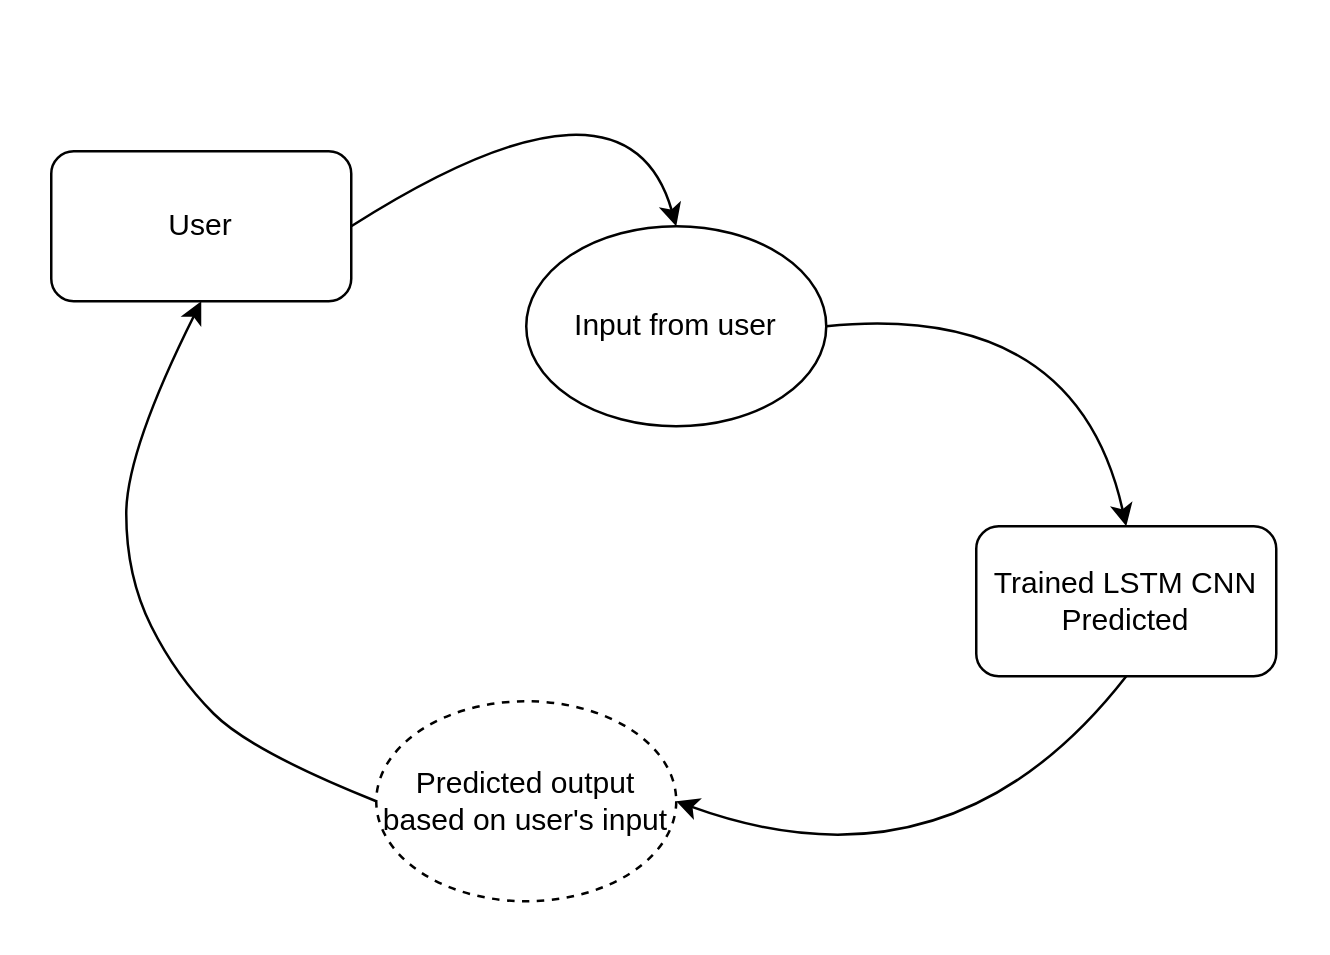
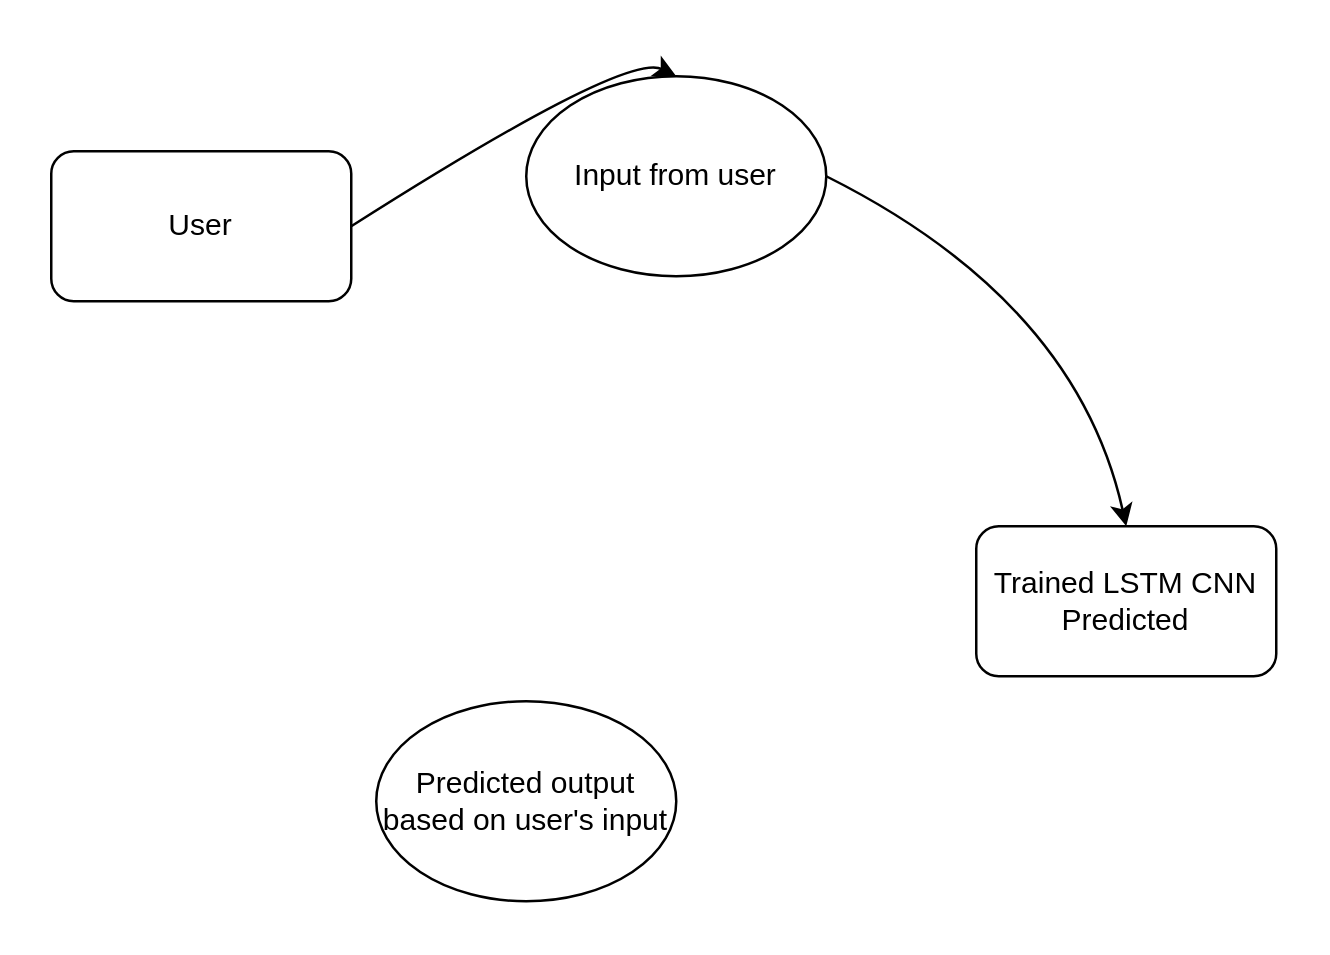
- <mxCell id="3" value="Input from user" style="ellipse;whiteSpace=wrap;html=1;" vertex="1" parent="1"><mxGeometry x="210" y="90" width="120" height="80" as="geometry" /></mxCell>
+ <mxCell id="3" value="Input from user" style="ellipse;whiteSpace=wrap;html=1;" vertex="1" parent="1"><mxGeometry x="210" y="30" width="120" height="80" as="geometry" /></mxCell>
- <mxCell id="9" value="" style="curved=1;endArrow=classic;html=1;rounded=0;exitX=0;exitY=0.5;exitDx=0;exitDy=0;entryX=0.5;entryY=1;entryDx=0;entryDy=0;" edge="1" parent="1" source="7" target="2"><mxGeometry width="50" height="50" relative="1" as="geometry"><mxPoint x="30" y="240" as="sourcePoint" /><mxPoint x="80" y="190" as="targetPoint" /><Array as="points"><mxPoint x="100" y="300" /><mxPoint x="70" y="270" /><mxPoint x="50" y="230" /><mxPoint x="50" y="180" /></Array></mxGeometry></mxCell>
- <mxCell id="7" value="Predicted output based on user's input" style="ellipse;whiteSpace=wrap;html=1;dashed=1;" vertex="1" parent="1"><mxGeometry x="150" y="280" width="120" height="80" as="geometry" /></mxCell>
+ <mxCell id="7" value="Predicted output based on user's input" style="ellipse;whiteSpace=wrap;html=1;" vertex="1" parent="1"><mxGeometry x="150" y="280" width="120" height="80" as="geometry" /></mxCell>
- <mxCell id="8" value="" style="curved=1;endArrow=classic;html=1;rounded=0;exitX=0.5;exitY=1;exitDx=0;exitDy=0;entryX=1;entryY=0.5;entryDx=0;entryDy=0;" edge="1" parent="1" source="5" target="7"><mxGeometry width="50" height="50" relative="1" as="geometry"><mxPoint x="270" y="360" as="sourcePoint" /><mxPoint x="320" y="310" as="targetPoint" /><Array as="points"><mxPoint x="380" y="360" /></Array></mxGeometry></mxCell>
